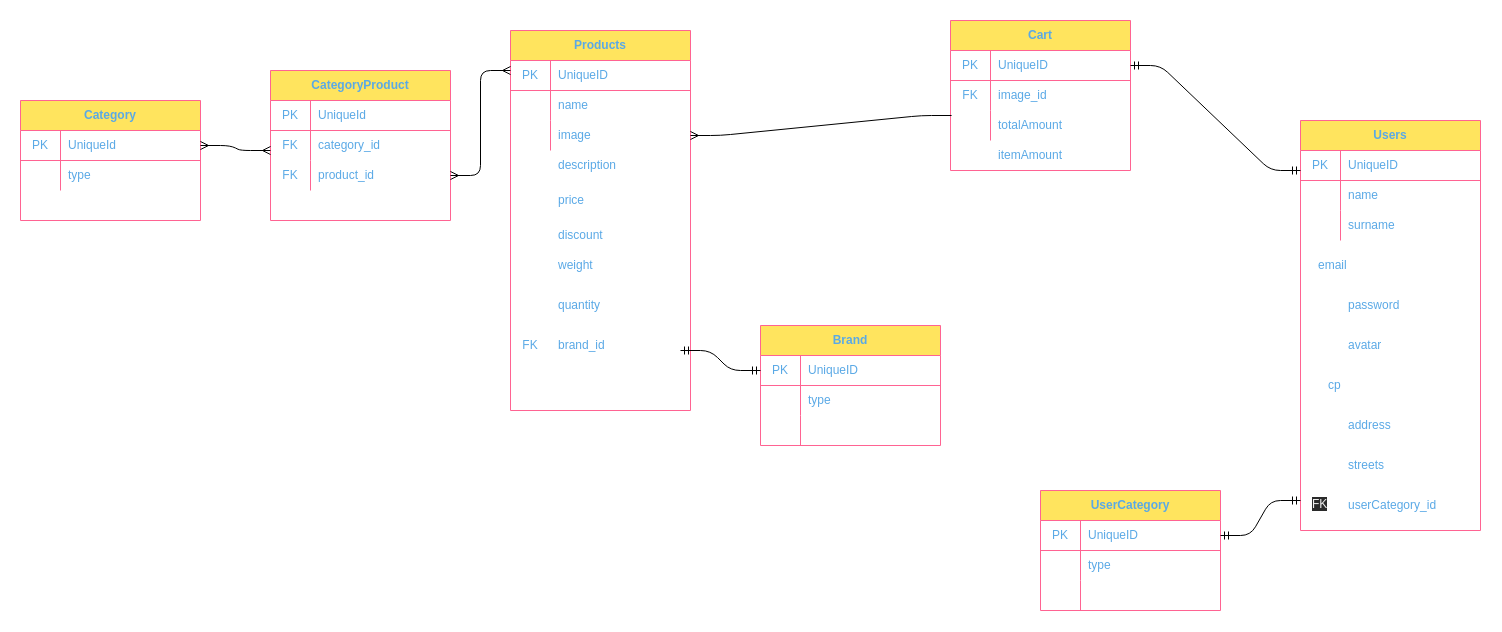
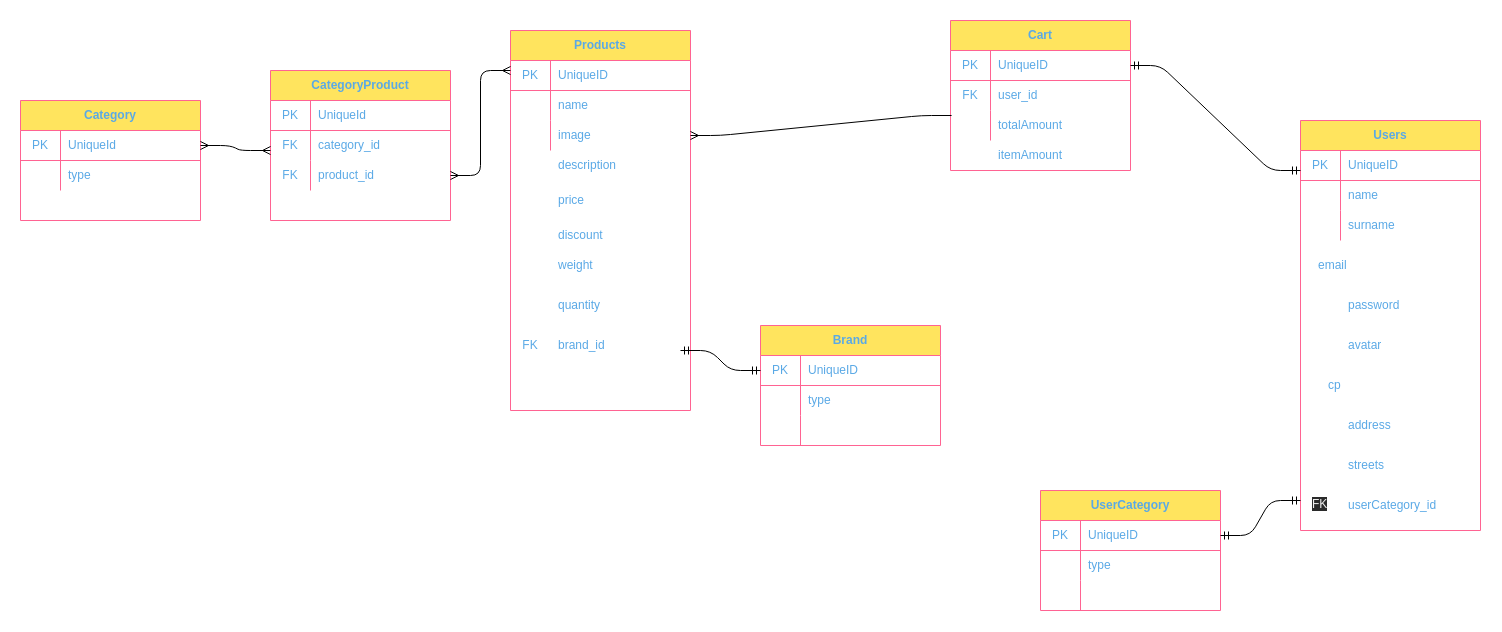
- <mxCell id="27" value="image_id" style="shape=partialRectangle;html=1;whiteSpace=wrap;connectable=0;fillColor=none;top=0;left=0;bottom=0;right=0;align=left;spacingLeft=6;overflow=hidden;strokeColor=#FF6392;fontColor=#5AA9E6;" parent="25" vertex="1"><mxGeometry x="40" width="140" height="30" as="geometry" /></mxCell>
+ <mxCell id="27" value="user_id" style="shape=partialRectangle;html=1;whiteSpace=wrap;connectable=0;fillColor=none;top=0;left=0;bottom=0;right=0;align=left;spacingLeft=6;overflow=hidden;strokeColor=#FF6392;fontColor=#5AA9E6;" parent="25" vertex="1"><mxGeometry x="40" width="140" height="30" as="geometry" /></mxCell>
